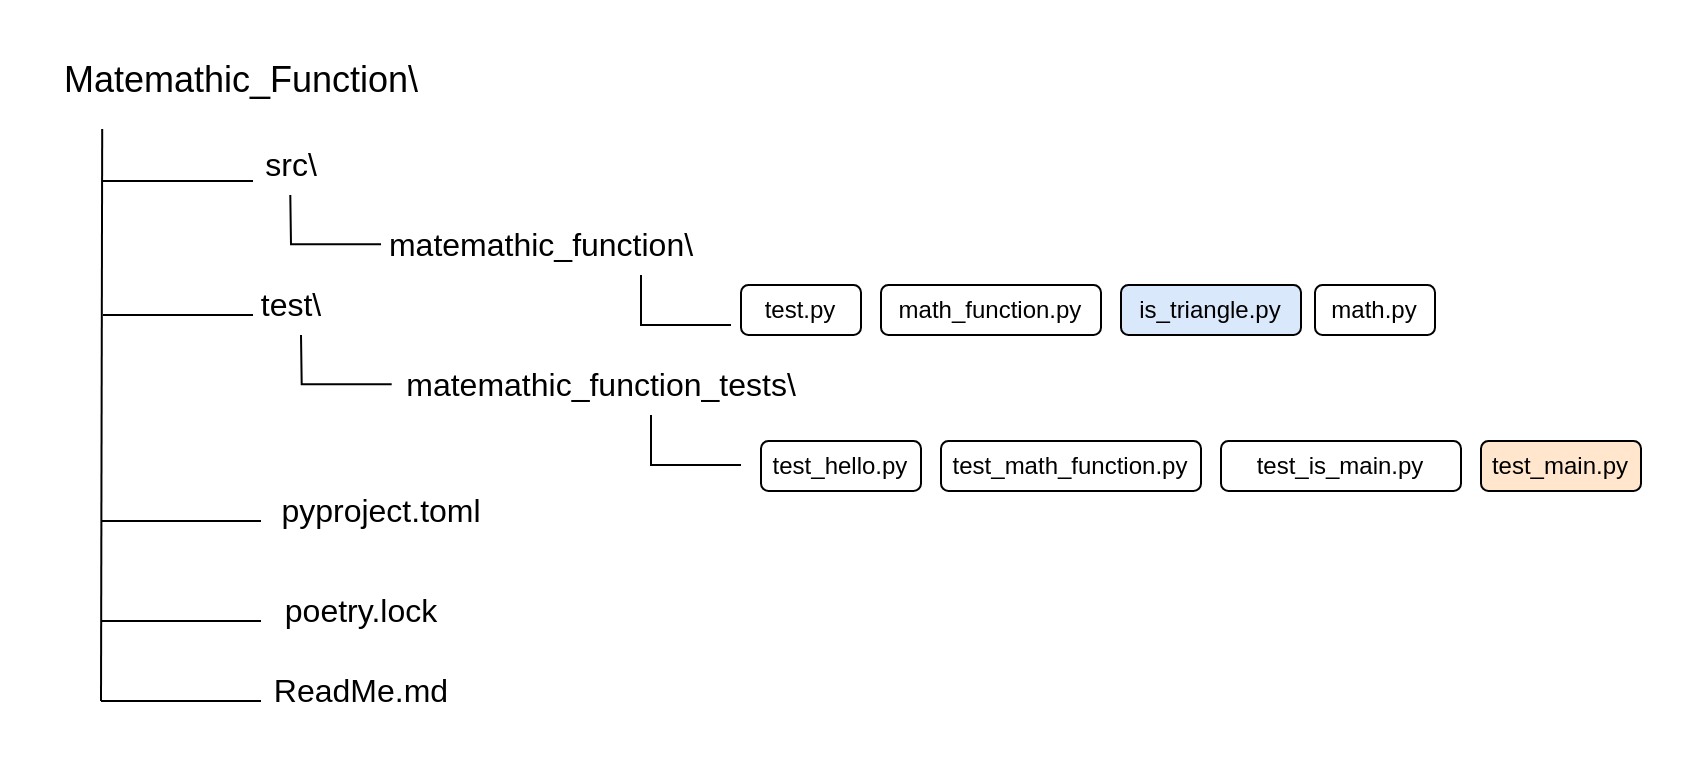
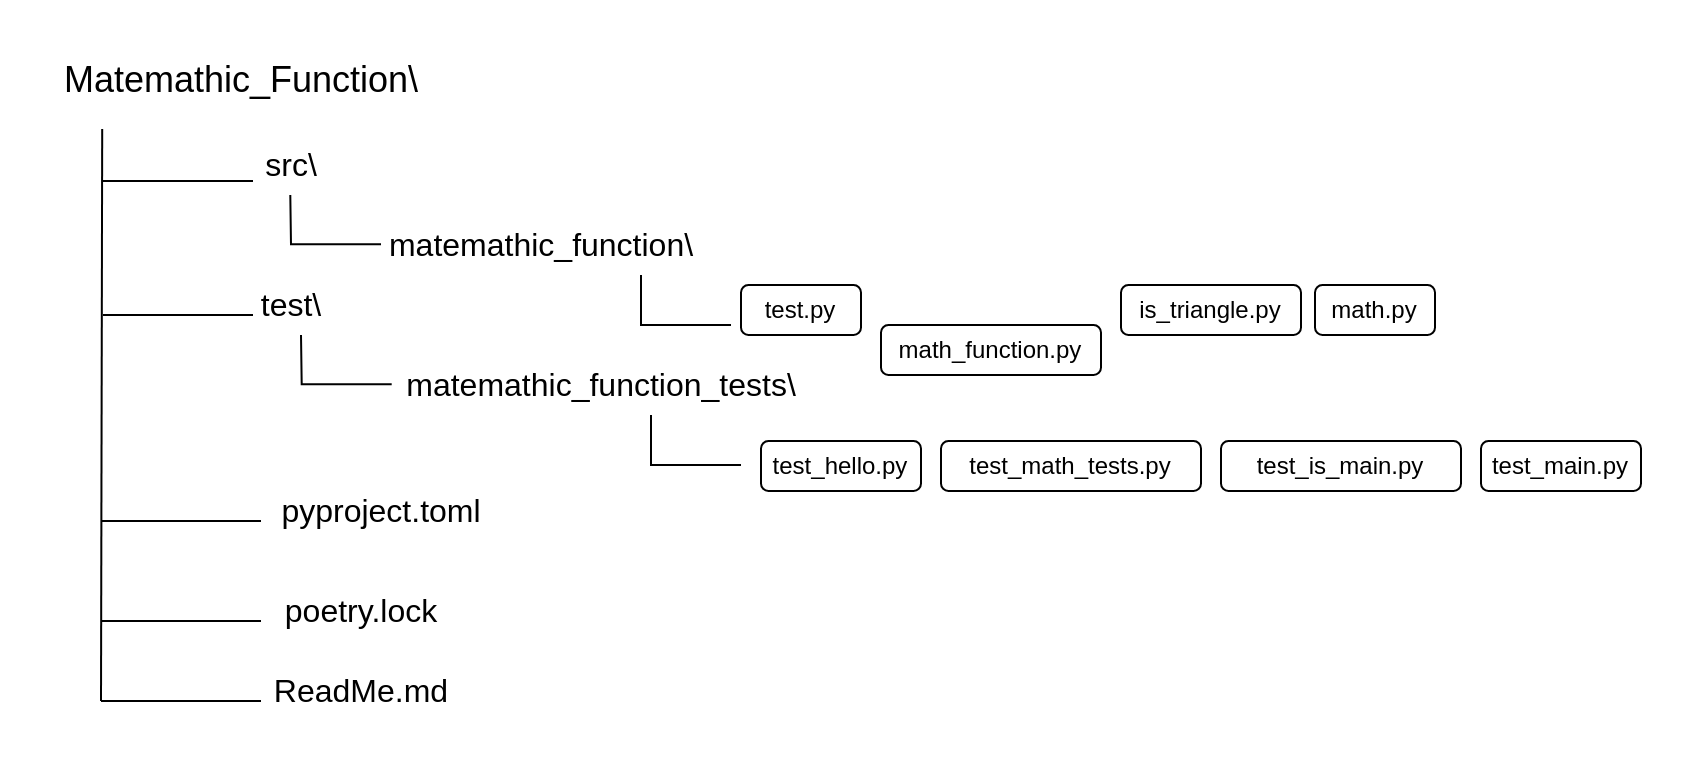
- <mxCell id="13" value="math_function.py" style="rounded=1;whiteSpace=wrap;html=1;" vertex="1" parent="1"><mxGeometry x="440" y="142" width="110" height="25" as="geometry" /></mxCell>
+ <mxCell id="13" value="math_function.py" style="rounded=1;whiteSpace=wrap;html=1;" vertex="1" parent="1"><mxGeometry x="440" y="162" width="110" height="25" as="geometry" /></mxCell>
- <mxCell id="14" value="is_triangle.py" style="rounded=1;whiteSpace=wrap;html=1;fillColor=#dae8fc;" vertex="1" parent="1"><mxGeometry x="560" y="142" width="90" height="25" as="geometry" /></mxCell>
+ <mxCell id="14" value="is_triangle.py" style="rounded=1;whiteSpace=wrap;html=1;" vertex="1" parent="1"><mxGeometry x="560" y="142" width="90" height="25" as="geometry" /></mxCell>
- <mxCell id="19" value="test_main.py" style="rounded=1;whiteSpace=wrap;html=1;fillColor=#ffe6cc;" vertex="1" parent="1"><mxGeometry x="740" y="220" width="80" height="25" as="geometry" /></mxCell>
+ <mxCell id="19" value="test_main.py" style="rounded=1;whiteSpace=wrap;html=1;" vertex="1" parent="1"><mxGeometry x="740" y="220" width="80" height="25" as="geometry" /></mxCell>
- <mxCell id="17" value="test_math_function.py" style="rounded=1;whiteSpace=wrap;html=1;" vertex="1" parent="1"><mxGeometry x="470" y="220" width="130" height="25" as="geometry" /></mxCell>
+ <mxCell id="17" value="test_math_tests.py" style="rounded=1;whiteSpace=wrap;html=1;" vertex="1" parent="1"><mxGeometry x="470" y="220" width="130" height="25" as="geometry" /></mxCell>
